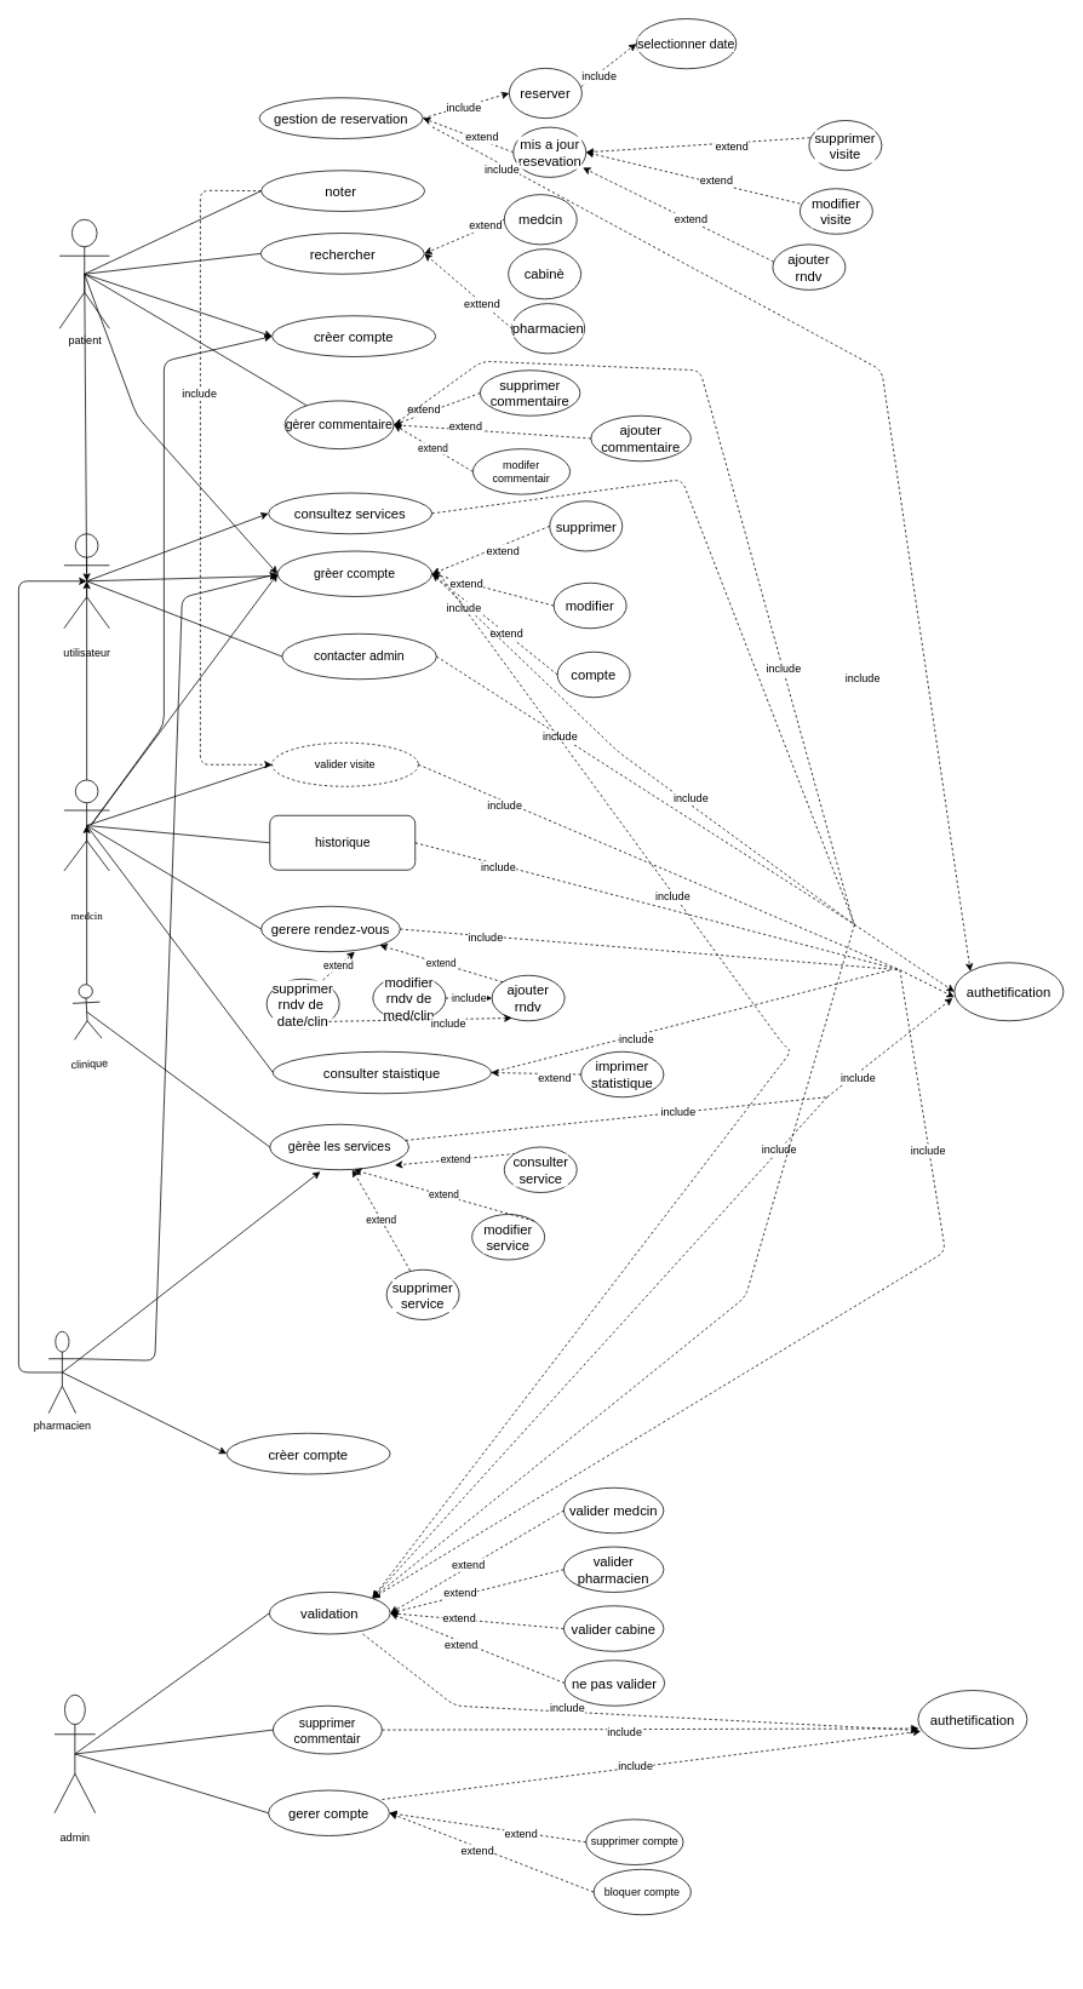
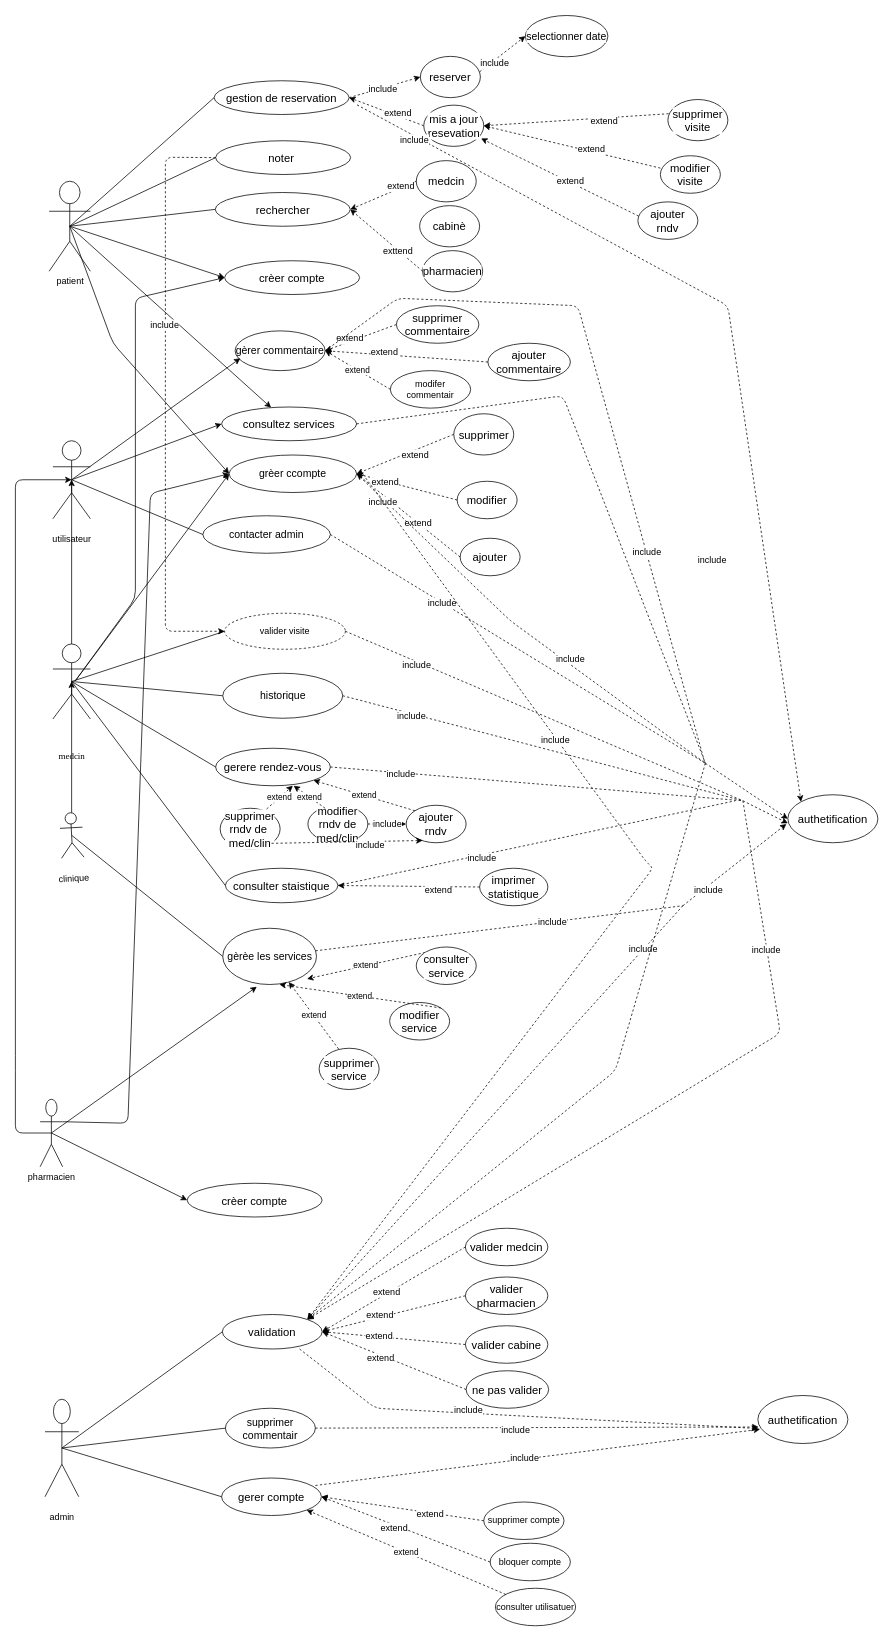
- <mxCell id="81" value="" style="endArrow=none;html=1;exitX=0.5;exitY=0.5;exitDx=0;exitDy=0;exitPerimeter=0;" parent="1" source="56" target="131" edge="1"><mxGeometry width="50" height="50" relative="1" as="geometry"><mxPoint x="180" y="177" as="sourcePoint" /><mxPoint x="230" y="127" as="targetPoint" /></mxGeometry></mxCell>
+ <mxCell id="81" value="" style="endArrow=none;html=1;entryX=0;entryY=0.5;entryDx=0;entryDy=0;exitX=0.5;exitY=0.5;exitDx=0;exitDy=0;exitPerimeter=0;" parent="1" source="56" target="57" edge="1"><mxGeometry width="50" height="50" relative="1" as="geometry"><mxPoint x="180" y="177" as="sourcePoint" /><mxPoint x="230" y="127" as="targetPoint" /></mxGeometry></mxCell>
- <mxCell id="58" value="" style="endArrow=classic;html=1;entryX=0.5;entryY=0.5;entryDx=0;entryDy=0;entryPerimeter=0;exitX=0.5;exitY=0.5;exitDx=0;exitDy=0;exitPerimeter=0;" parent="1" source="56" target="53" edge="1"><mxGeometry width="50" height="50" relative="1" as="geometry"><mxPoint x="70" y="457" as="sourcePoint" /><mxPoint x="120" y="407" as="targetPoint" /></mxGeometry></mxCell>
+ <mxCell id="58" value="" style="endArrow=classic;html=1;exitX=0.5;exitY=0.5;exitDx=0;exitDy=0;exitPerimeter=0;" parent="1" source="56" target="127" edge="1"><mxGeometry width="50" height="50" relative="1" as="geometry"><mxPoint x="70" y="457" as="sourcePoint" /><mxPoint x="120" y="407" as="targetPoint" /></mxGeometry></mxCell>
- <mxCell id="132" value="" style="endArrow=classic;html=1;exitX=0.5;exitY=0.5;exitDx=0;exitDy=0;exitPerimeter=0;" parent="1" source="53" target="2" edge="1"><mxGeometry width="50" height="50" relative="1" as="geometry"><mxPoint x="170" y="567" as="sourcePoint" /><mxPoint x="220" y="517" as="targetPoint" /></mxGeometry></mxCell>
+ <mxCell id="132" value="" style="endArrow=classic;html=1;entryX=0.058;entryY=0.689;entryDx=0;entryDy=0;entryPerimeter=0;exitX=0.5;exitY=0.5;exitDx=0;exitDy=0;exitPerimeter=0;" parent="1" source="53" target="131" edge="1"><mxGeometry width="50" height="50" relative="1" as="geometry"><mxPoint x="170" y="567" as="sourcePoint" /><mxPoint x="220" y="517" as="targetPoint" /></mxGeometry></mxCell>
- <mxCell id="90" value="&lt;font style=&quot;font-size: 14px&quot;&gt;contacter admin&lt;/font&gt;" style="ellipse;whiteSpace=wrap;html=1;" parent="1" vertex="1"><mxGeometry x="310" y="697" width="170" height="50" as="geometry" /></mxCell>
+ <mxCell id="90" value="&lt;font style=&quot;font-size: 14px&quot;&gt;contacter admin&lt;/font&gt;" style="ellipse;whiteSpace=wrap;html=1;" parent="1" vertex="1"><mxGeometry x="270" y="687" width="170" height="50" as="geometry" /></mxCell>
- <mxCell id="4" value="&lt;font style=&quot;font-size: 15px&quot;&gt;compte&lt;/font&gt;" style="ellipse;whiteSpace=wrap;html=1;labelBackgroundColor=#ffffff;fontColor=#000000;" parent="1" vertex="1"><mxGeometry x="613" y="717" width="80" height="50" as="geometry" /></mxCell>
+ <mxCell id="4" value="&lt;font style=&quot;font-size: 15px&quot;&gt;ajouter&lt;/font&gt;" style="ellipse;whiteSpace=wrap;html=1;labelBackgroundColor=#ffffff;fontColor=#000000;" parent="1" vertex="1"><mxGeometry x="613" y="717" width="80" height="50" as="geometry" /></mxCell>
- <mxCell id="14" value="&lt;font style=&quot;font-size: 14px&quot;&gt;historique&lt;/font&gt;" style="whiteSpace=wrap;html=1;labelBackgroundColor=#ffffff;fontColor=#000000;rounded=1;" parent="1" vertex="1"><mxGeometry x="296.5" y="897" width="160" height="60" as="geometry" /></mxCell>
+ <mxCell id="14" value="&lt;font style=&quot;font-size: 14px&quot;&gt;historique&lt;/font&gt;" style="ellipse;whiteSpace=wrap;html=1;labelBackgroundColor=#ffffff;fontColor=#000000;" parent="1" vertex="1"><mxGeometry x="296.5" y="897" width="160" height="60" as="geometry" /></mxCell>
+ <mxCell id="114" value="extend" style="endArrow=classic;html=1;dashed=1;entryX=0.68;entryY=1;entryPerimeter=0;exitX=0.288;exitY=0.08;exitPerimeter=0;" parent="1" source="111" target="18" edge="1"><mxGeometry width="50" height="50" relative="1" as="geometry"><mxPoint x="430" y="1087" as="sourcePoint" /><mxPoint x="480" y="1037" as="targetPoint" /></mxGeometry></mxCell>
- <mxCell id="110" value="&lt;font style=&quot;font-size: 15px&quot;&gt;supprimer&lt;br&gt;rndv de&amp;nbsp;&lt;br&gt;date/clin&lt;br&gt;&lt;/font&gt;" style="ellipse;whiteSpace=wrap;html=1;labelBackgroundColor=#ffffff;fontColor=#000000;" parent="1" vertex="1"><mxGeometry x="293" y="1077" width="80" height="55" as="geometry" /></mxCell>
+ <mxCell id="110" value="&lt;font style=&quot;font-size: 15px&quot;&gt;supprimer&lt;br&gt;rndv de&amp;nbsp;&lt;br&gt;med/clin&lt;br&gt;&lt;/font&gt;" style="ellipse;whiteSpace=wrap;html=1;labelBackgroundColor=#ffffff;fontColor=#000000;" parent="1" vertex="1"><mxGeometry x="293" y="1077" width="80" height="55" as="geometry" /></mxCell>
- <mxCell id="22" value="&lt;font style=&quot;font-size: 15px&quot;&gt;consulter staistique&lt;/font&gt;" style="ellipse;whiteSpace=wrap;html=1;" parent="1" vertex="1"><mxGeometry x="300" y="1157" width="240" height="46" as="geometry" /></mxCell>
+ <mxCell id="22" value="&lt;font style=&quot;font-size: 15px&quot;&gt;consulter staistique&lt;/font&gt;" style="ellipse;whiteSpace=wrap;html=1;" parent="1" vertex="1"><mxGeometry x="300" y="1157" width="150" height="46" as="geometry" /></mxCell>
- <mxCell id="31" value="&lt;font style=&quot;font-size: 14px&quot;&gt;gèrèe les services&lt;/font&gt;" style="ellipse;whiteSpace=wrap;html=1;" parent="1" vertex="1"><mxGeometry x="296.5" y="1237" width="153" height="50" as="geometry" /></mxCell>
+ <mxCell id="31" value="&lt;font style=&quot;font-size: 14px&quot;&gt;gèrèe les services&lt;/font&gt;" style="ellipse;whiteSpace=wrap;html=1;" parent="1" vertex="1"><mxGeometry x="296.5" y="1237" width="125" height="75" as="geometry" /></mxCell>
+ <mxCell id="123" value="extend" style="endArrow=classic;html=1;dashed=1;entryX=1;entryY=1;" parent="1" source="122" target="35" edge="1"><mxGeometry width="50" height="50" relative="1" as="geometry"><mxPoint x="330" y="2177" as="sourcePoint" /><mxPoint x="380" y="2127" as="targetPoint" /></mxGeometry></mxCell>
+ <mxCell id="122" value="consulter utilisatuer" style="ellipse;whiteSpace=wrap;html=1;" parent="1" vertex="1"><mxGeometry x="660" y="2117" width="107" height="50" as="geometry" /></mxCell>
